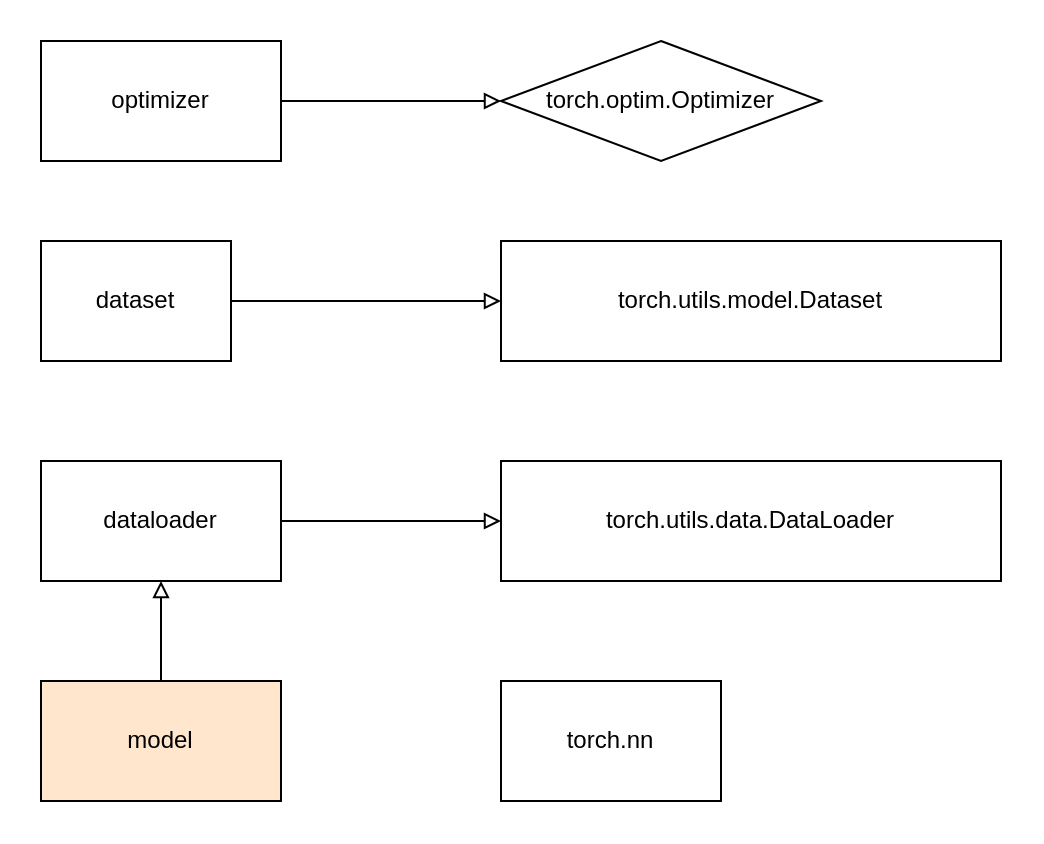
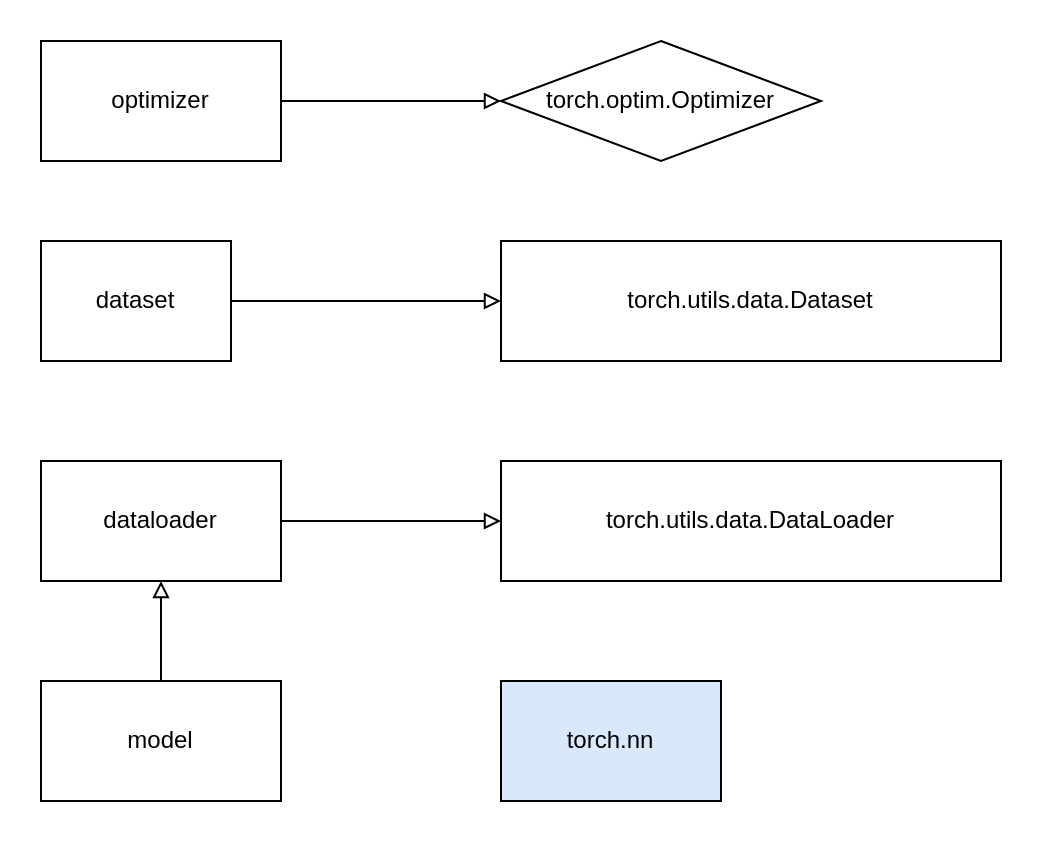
- <mxCell id="7" value="torch.utils.model.Dataset" style="rounded=0;whiteSpace=wrap;html=1;" vertex="1" parent="1"><mxGeometry x="250" y="120" width="250" height="60" as="geometry" /></mxCell>
+ <mxCell id="7" value="torch.utils.data.Dataset" style="rounded=0;whiteSpace=wrap;html=1;" vertex="1" parent="1"><mxGeometry x="250" y="120" width="250" height="60" as="geometry" /></mxCell>
- <mxCell id="12" value="model" style="rounded=0;whiteSpace=wrap;html=1;fillColor=#ffe6cc;" vertex="1" parent="1"><mxGeometry x="20" y="340" width="120" height="60" as="geometry" /></mxCell>
+ <mxCell id="12" value="model" style="rounded=0;whiteSpace=wrap;html=1;" vertex="1" parent="1"><mxGeometry x="20" y="340" width="120" height="60" as="geometry" /></mxCell>
- <mxCell id="13" value="torch.nn" style="rounded=0;whiteSpace=wrap;html=1;" vertex="1" parent="1"><mxGeometry x="250" y="340" width="110" height="60" as="geometry" /></mxCell>
+ <mxCell id="13" value="torch.nn" style="rounded=0;whiteSpace=wrap;html=1;fillColor=#dae8fc;" vertex="1" parent="1"><mxGeometry x="250" y="340" width="110" height="60" as="geometry" /></mxCell>
